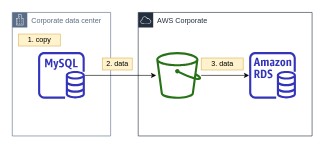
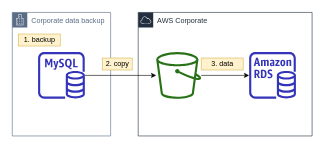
- <mxCell id="3" value="Corporate data center" style="points=[[0,0],[0.25,0],[0.5,0],[0.75,0],[1,0],[1,0.25],[1,0.5],[1,0.75],[1,1],[0.75,1],[0.5,1],[0.25,1],[0,1],[0,0.75],[0,0.5],[0,0.25]];outlineConnect=0;gradientColor=none;html=1;whiteSpace=wrap;fontSize=12;fontStyle=0;shape=mxgraph.aws4.group;grIcon=mxgraph.aws4.group_corporate_data_center;strokeColor=#5A6C86;fillColor=none;verticalAlign=top;align=left;spacingLeft=30;fontColor=#5A6C86;dashed=0;" vertex="1" parent="1"><mxGeometry x="20" y="20" width="164" height="206" as="geometry" /></mxCell>
+ <mxCell id="3" value="Corporate data backup" style="points=[[0,0],[0.25,0],[0.5,0],[0.75,0],[1,0],[1,0.25],[1,0.5],[1,0.75],[1,1],[0.75,1],[0.5,1],[0.25,1],[0,1],[0,0.75],[0,0.5],[0,0.25]];outlineConnect=0;gradientColor=none;html=1;whiteSpace=wrap;fontSize=12;fontStyle=0;shape=mxgraph.aws4.group;grIcon=mxgraph.aws4.group_corporate_data_center;strokeColor=#5A6C86;fillColor=none;verticalAlign=top;align=left;spacingLeft=30;fontColor=#5A6C86;dashed=0;" vertex="1" parent="1"><mxGeometry x="20" y="20" width="164" height="206" as="geometry" /></mxCell>
- <mxCell id="9" value="1. copy" style="text;html=1;align=center;verticalAlign=middle;resizable=0;points=[];autosize=1;fillColor=#fff2cc;strokeColor=#d6b656;" vertex="1" parent="1"><mxGeometry x="30" y="56" width="70" height="20" as="geometry" /></mxCell>
+ <mxCell id="9" value="1. backup" style="text;html=1;align=center;verticalAlign=middle;resizable=0;points=[];autosize=1;fillColor=#fff2cc;strokeColor=#d6b656;" vertex="1" parent="1"><mxGeometry x="30" y="56" width="70" height="20" as="geometry" /></mxCell>
- <mxCell id="10" value="2. data" style="text;html=1;align=center;verticalAlign=middle;resizable=0;points=[];autosize=1;fillColor=#fff2cc;strokeColor=#d6b656;" vertex="1" parent="1"><mxGeometry x="170" y="96" width="50" height="20" as="geometry" /></mxCell>
+ <mxCell id="10" value="2. copy" style="text;html=1;align=center;verticalAlign=middle;resizable=0;points=[];autosize=1;fillColor=#fff2cc;strokeColor=#d6b656;" vertex="1" parent="1"><mxGeometry x="170" y="96" width="50" height="20" as="geometry" /></mxCell>
